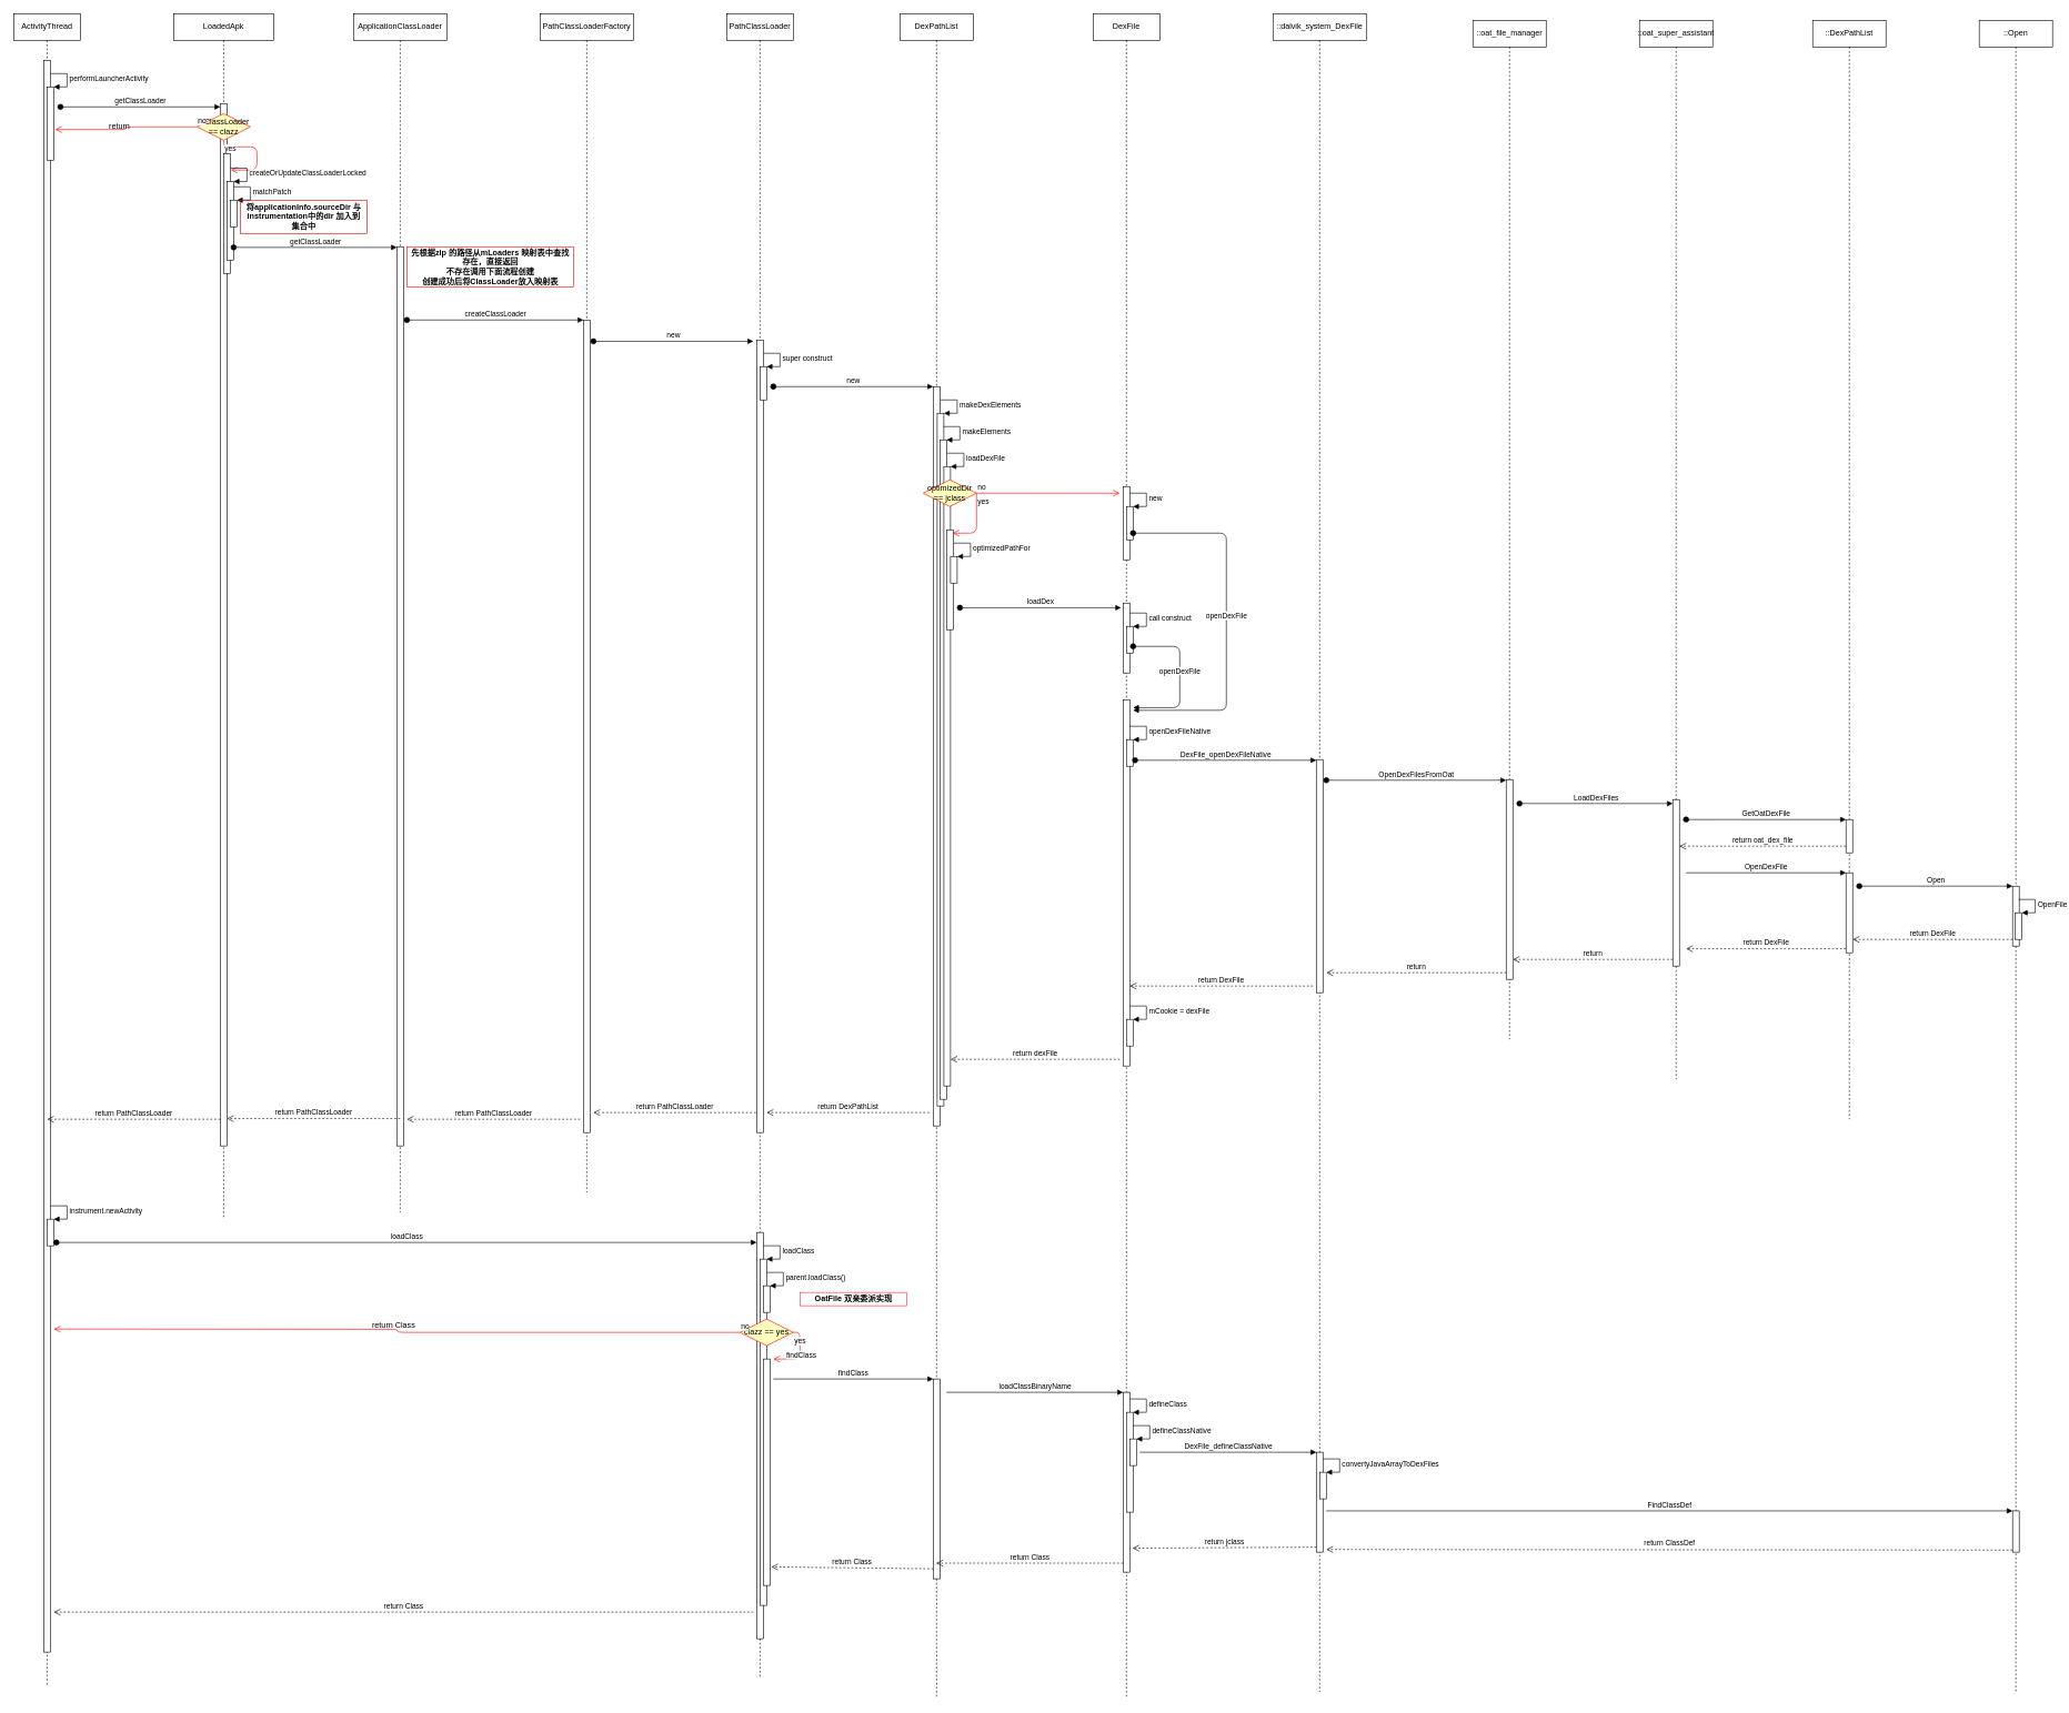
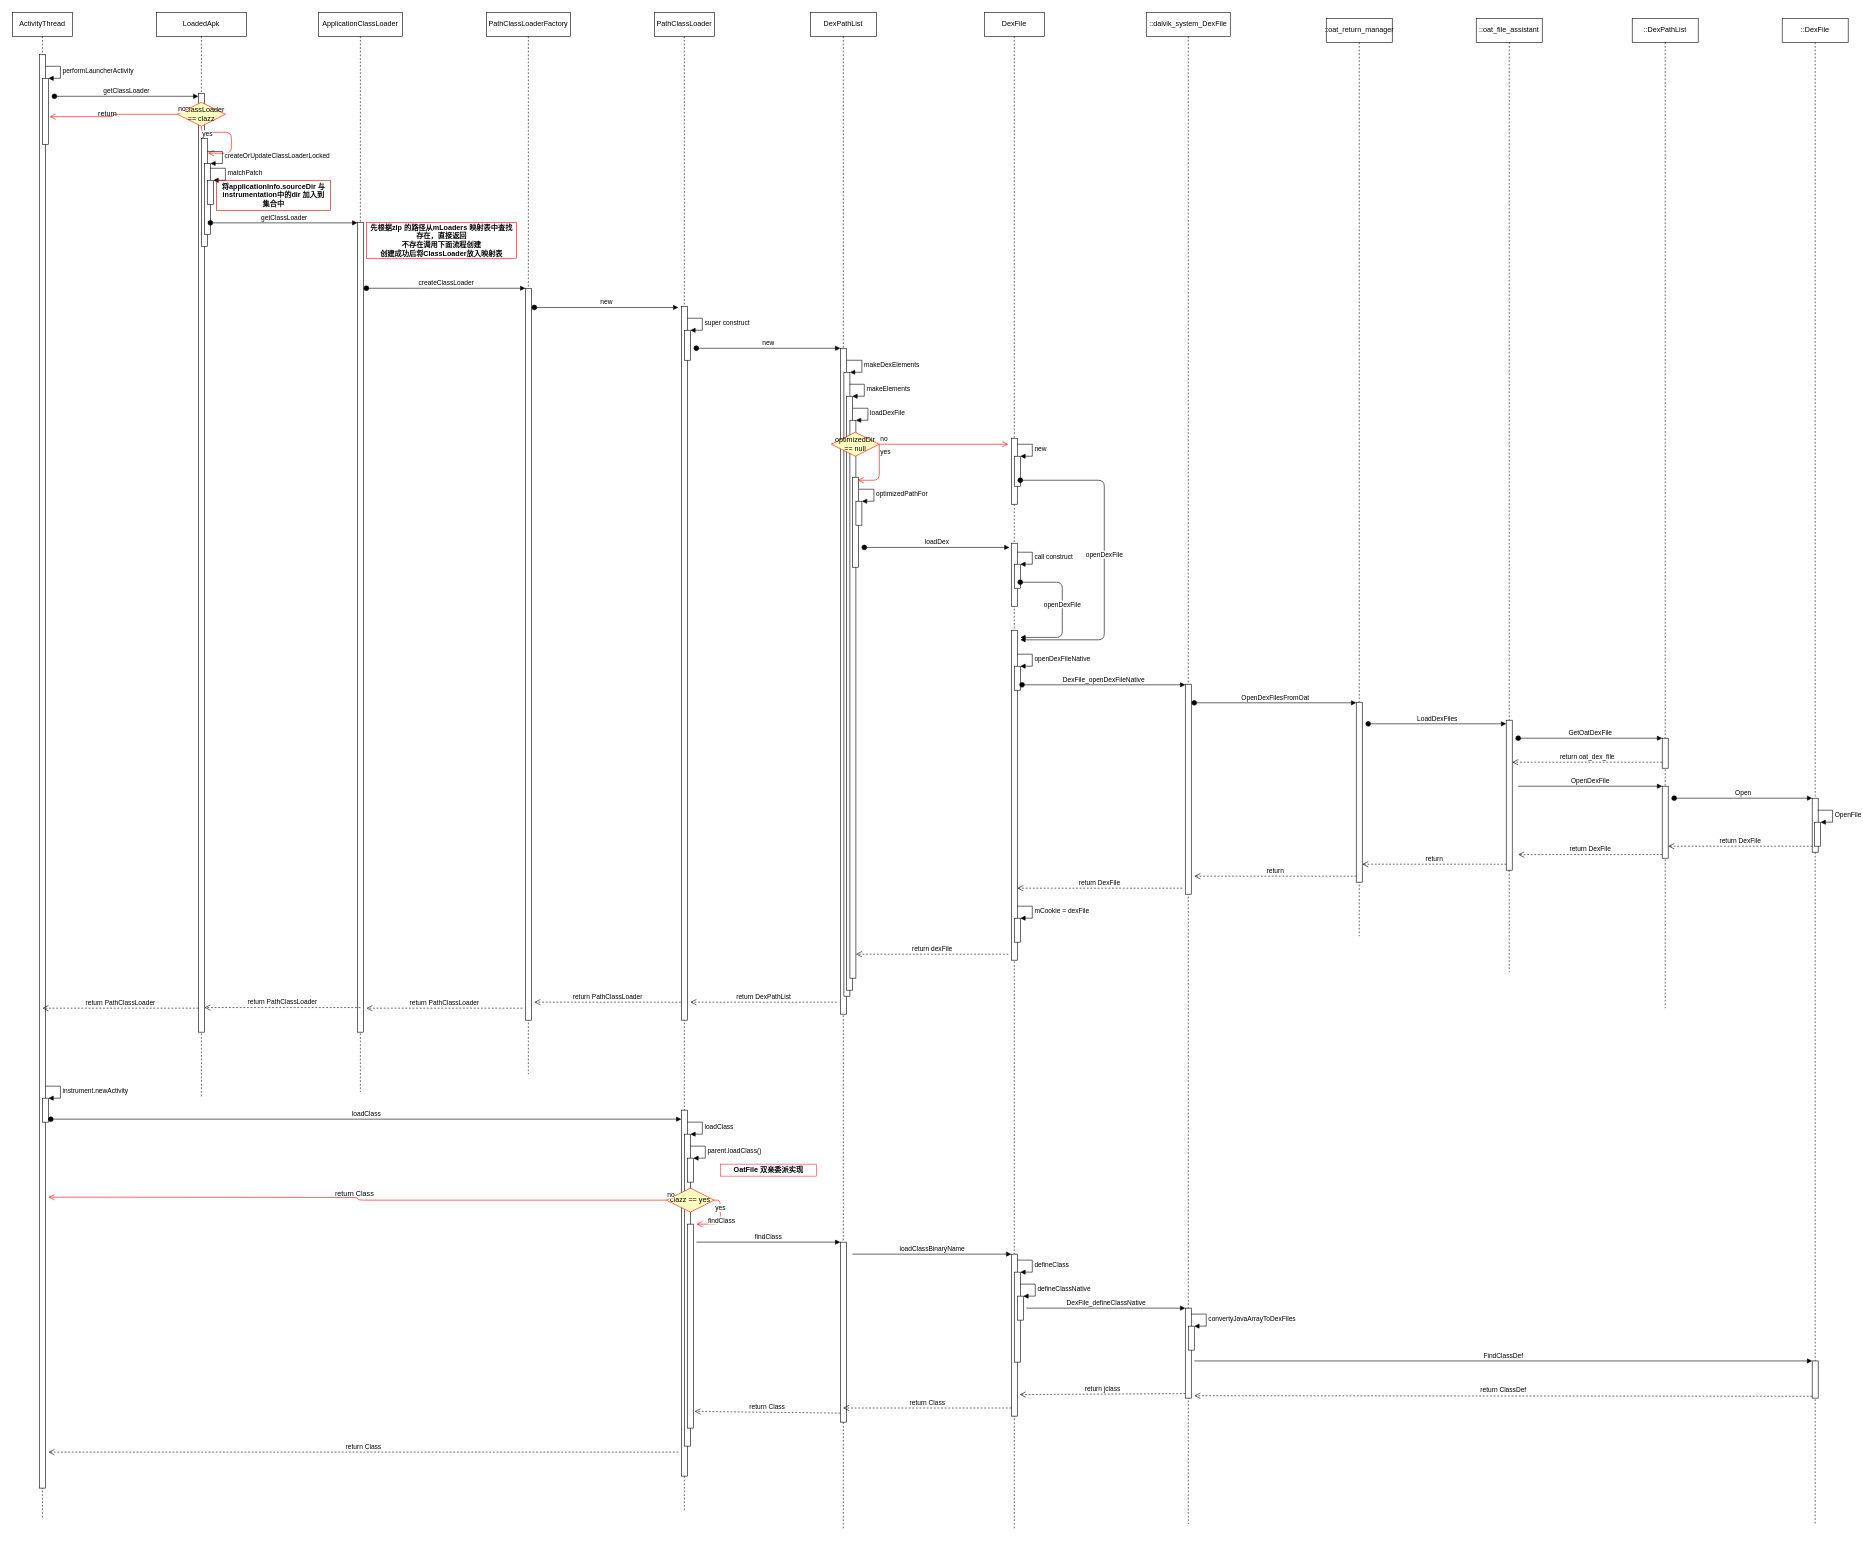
- <mxCell id="72" value="::oat_file_manager" style="shape=umlLifeline;perimeter=lifelinePerimeter;whiteSpace=wrap;html=1;container=1;collapsible=0;recursiveResize=0;outlineConnect=0;" vertex="1" parent="1"><mxGeometry x="2210" y="30" width="110" height="1530" as="geometry" /></mxCell>
+ <mxCell id="72" value="::oat_return_manager" style="shape=umlLifeline;perimeter=lifelinePerimeter;whiteSpace=wrap;html=1;container=1;collapsible=0;recursiveResize=0;outlineConnect=0;" vertex="1" parent="1"><mxGeometry x="2210" y="30" width="110" height="1530" as="geometry" /></mxCell>
- <mxCell id="74" value="::oat_super_assistant" style="shape=umlLifeline;perimeter=lifelinePerimeter;whiteSpace=wrap;html=1;container=1;collapsible=0;recursiveResize=0;outlineConnect=0;" vertex="1" parent="1"><mxGeometry x="2460" y="30" width="110" height="1590" as="geometry" /></mxCell>
+ <mxCell id="74" value="::oat_file_assistant" style="shape=umlLifeline;perimeter=lifelinePerimeter;whiteSpace=wrap;html=1;container=1;collapsible=0;recursiveResize=0;outlineConnect=0;" vertex="1" parent="1"><mxGeometry x="2460" y="30" width="110" height="1590" as="geometry" /></mxCell>
- <mxCell id="93" value="::Open" style="shape=umlLifeline;perimeter=lifelinePerimeter;whiteSpace=wrap;html=1;container=1;collapsible=0;recursiveResize=0;outlineConnect=0;" vertex="1" parent="1"><mxGeometry x="2970" y="30" width="110" height="2510" as="geometry" /></mxCell>
+ <mxCell id="93" value="::DexFile" style="shape=umlLifeline;perimeter=lifelinePerimeter;whiteSpace=wrap;html=1;container=1;collapsible=0;recursiveResize=0;outlineConnect=0;" vertex="1" parent="1"><mxGeometry x="2970" y="30" width="110" height="2510" as="geometry" /></mxCell>
- <mxCell id="42" value="optimizedDir == jclass" style="rhombus;whiteSpace=wrap;html=1;fillColor=#ffffc0;strokeColor=#ff0000;" vertex="1" parent="34"><mxGeometry x="35" y="700" width="80" height="40" as="geometry" /></mxCell>
+ <mxCell id="42" value="optimizedDir == null" style="rhombus;whiteSpace=wrap;html=1;fillColor=#ffffc0;strokeColor=#ff0000;" vertex="1" parent="34"><mxGeometry x="35" y="700" width="80" height="40" as="geometry" /></mxCell>
